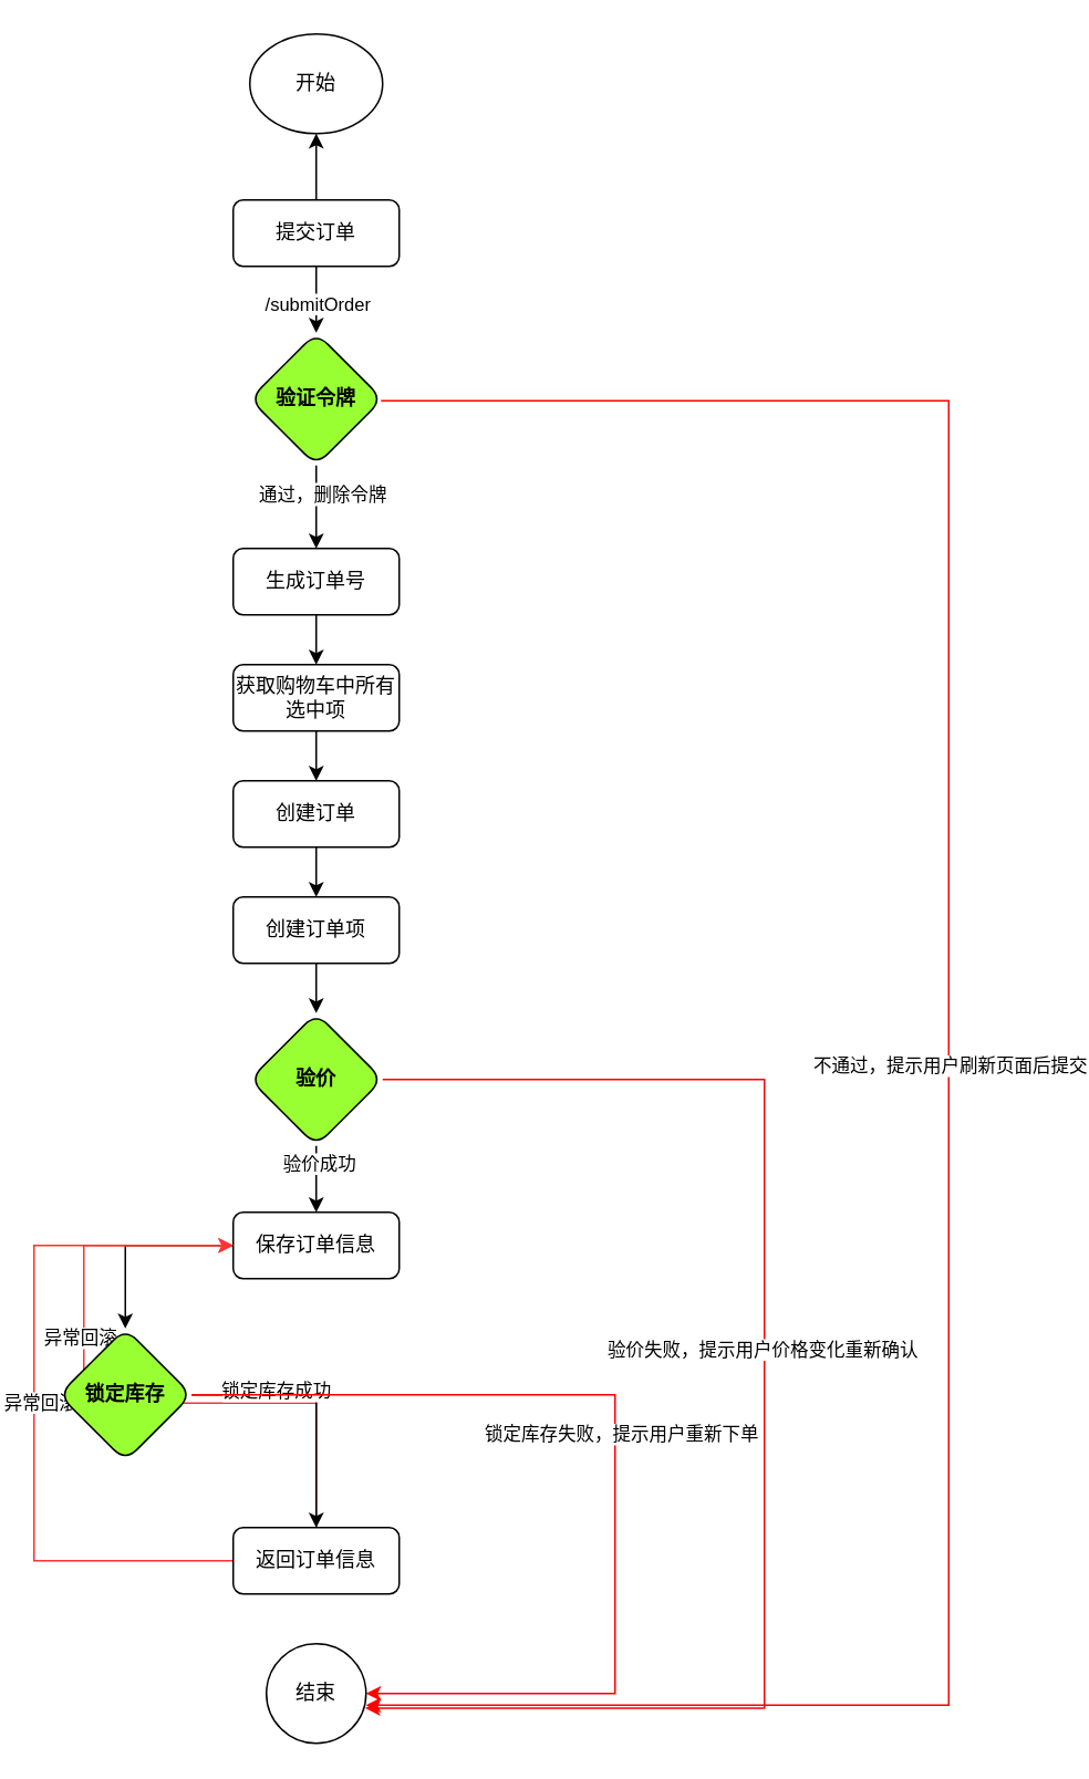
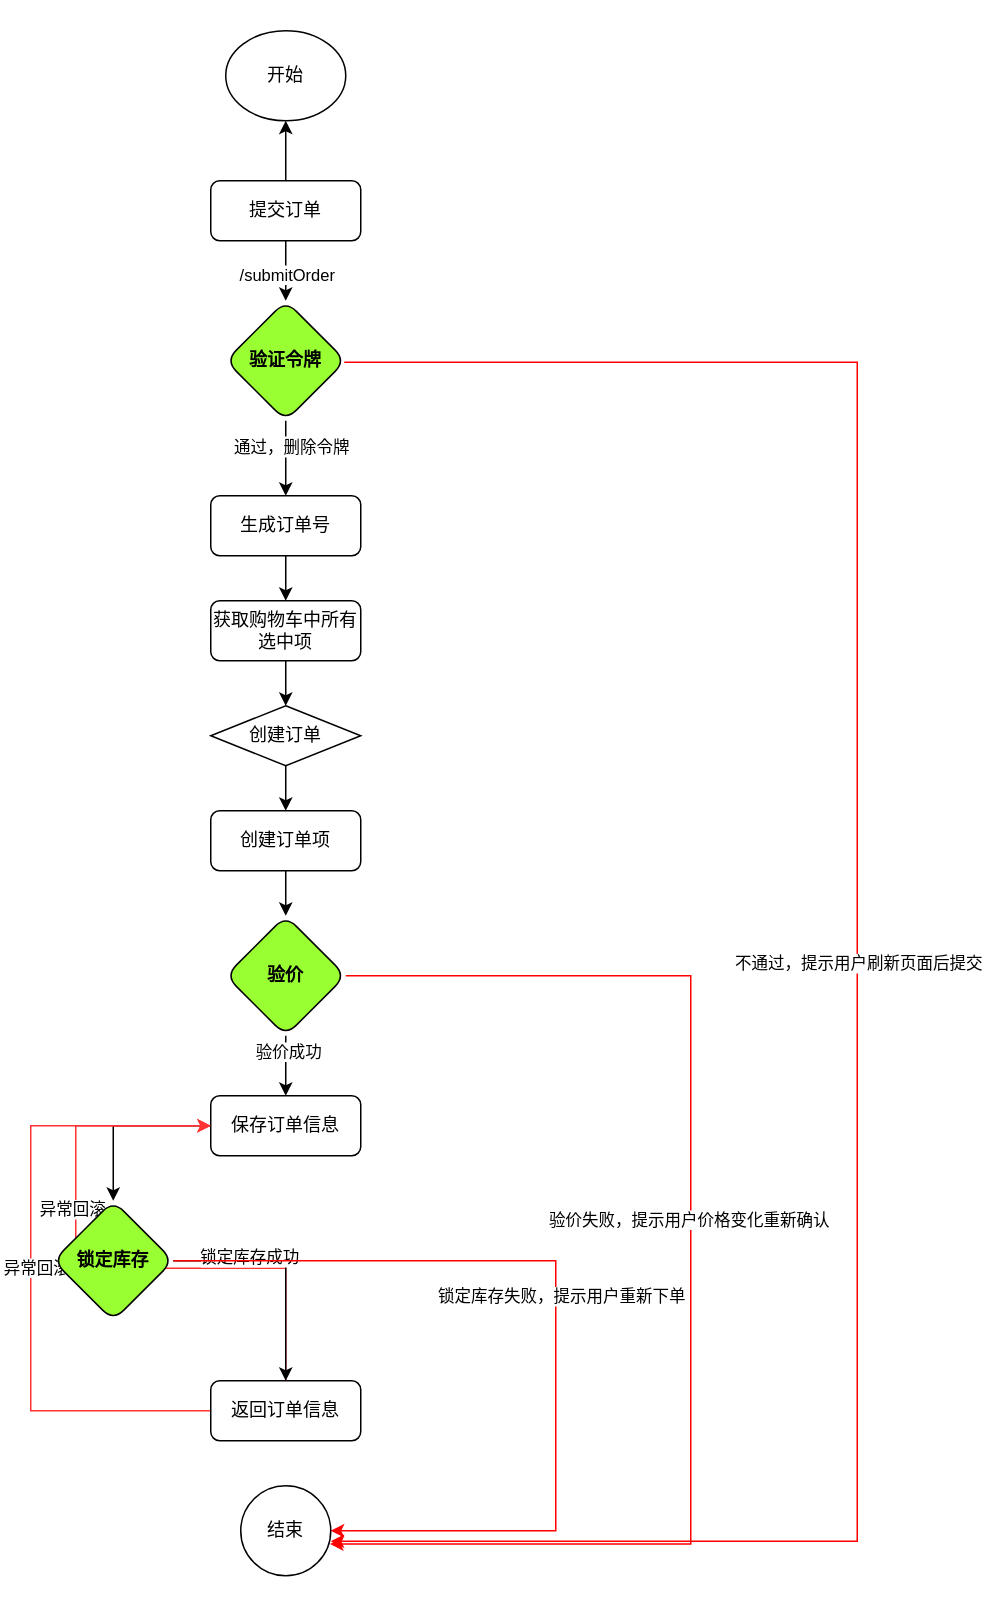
- <mxCell id="17" value="创建订单" style="whiteSpace=wrap;html=1;rounded=1;" vertex="1" parent="1"><mxGeometry x="140" y="470" width="100" height="40" as="geometry" /></mxCell>
+ <mxCell id="17" value="创建订单" style="rhombus;whiteSpace=wrap;html=1;" vertex="1" parent="1"><mxGeometry x="140" y="470" width="100" height="40" as="geometry" /></mxCell>
